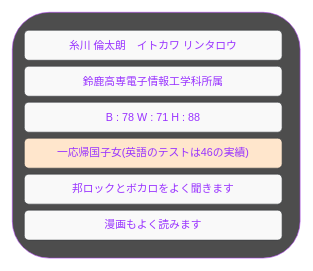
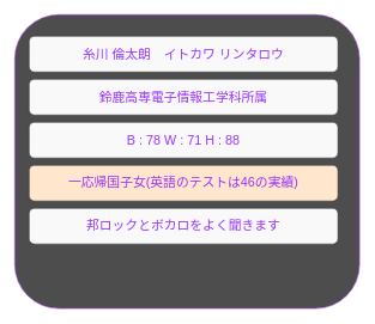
- <mxCell id="8" value="&lt;span style=&quot;font-size: 18px&quot;&gt;漫画もよく読みます&lt;/span&gt;" style="rounded=1;whiteSpace=wrap;html=1;sketch=0;strokeColor=#36393d;align=center;fillColor=#F9F9F9;fontColor=#9933FF;labelBorderColor=none;" vertex="1" parent="1"><mxGeometry x="40" y="350" width="430" height="50" as="geometry" /></mxCell>
